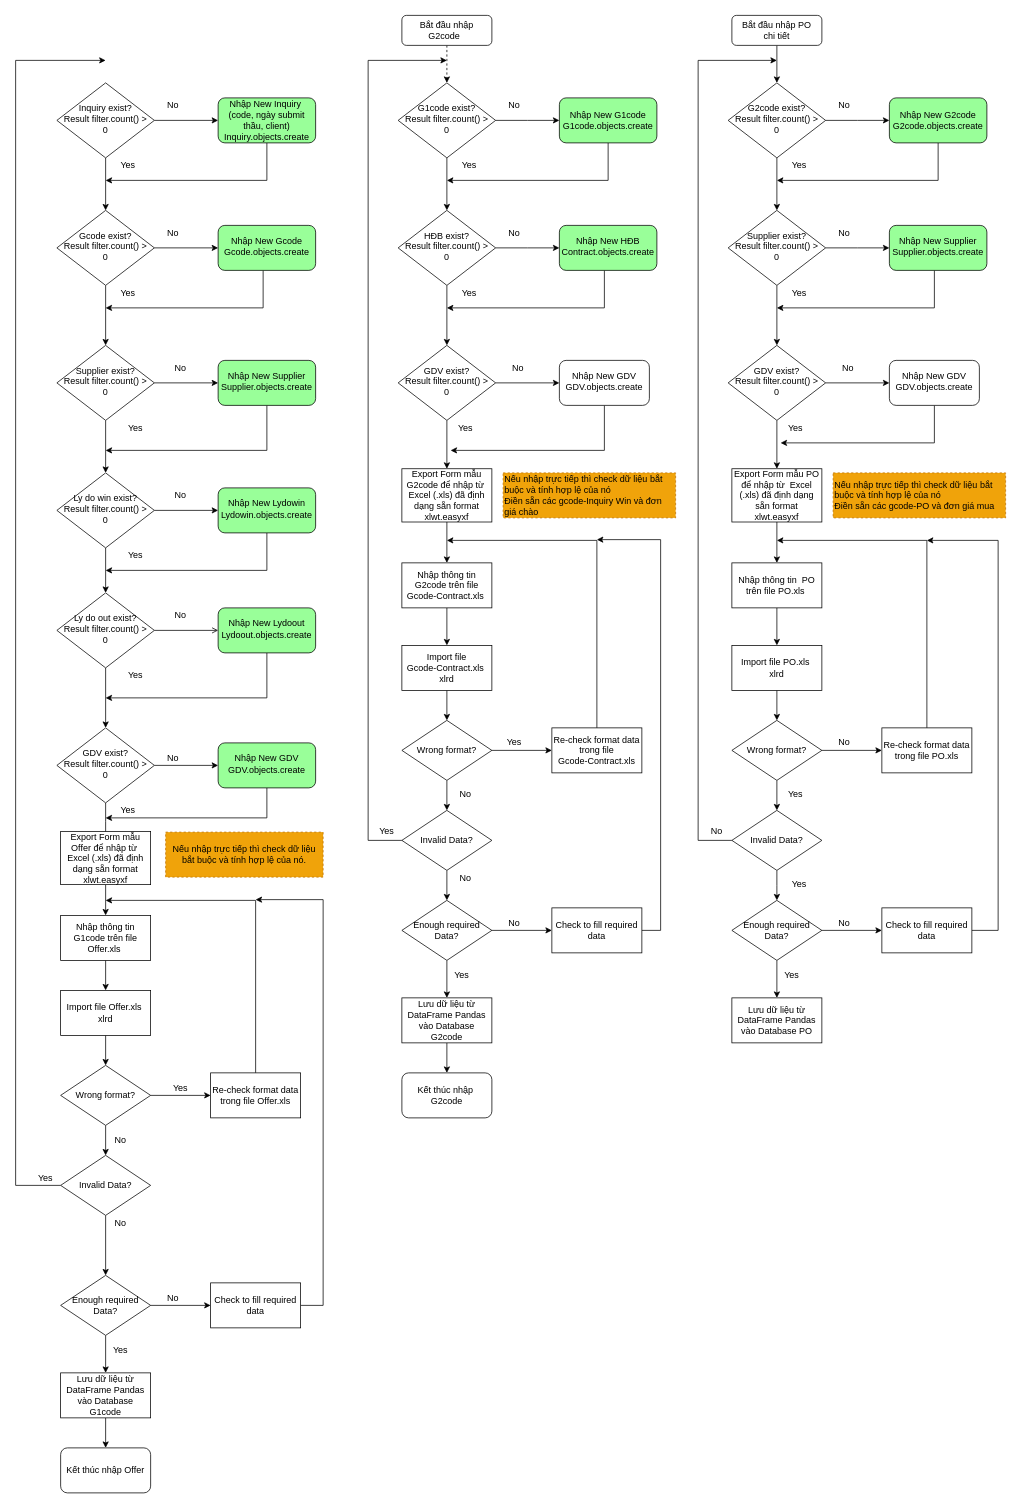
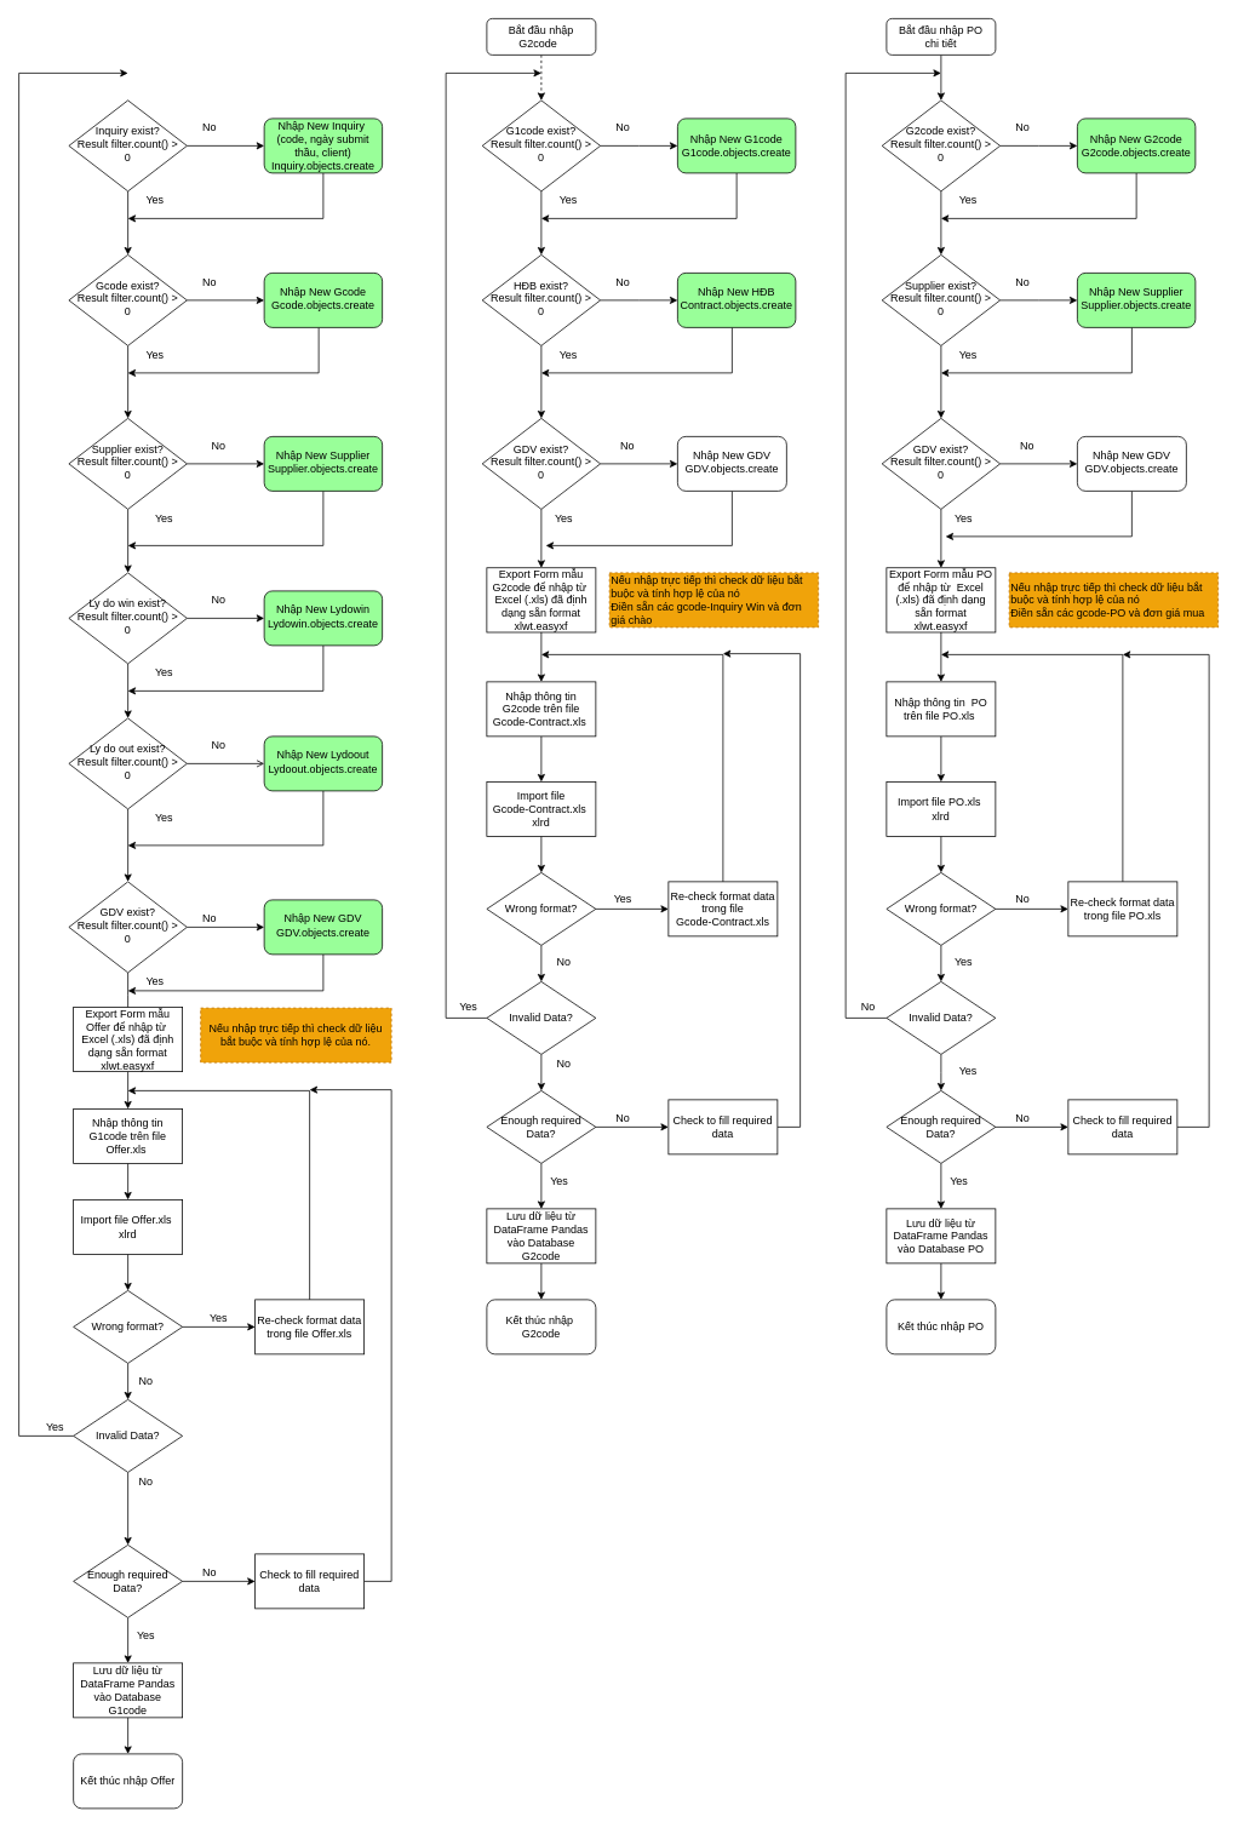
+ <mxCell id="167" value="" style="edgeStyle=orthogonalEdgeStyle;rounded=0;orthogonalLoop=1;jettySize=auto;html=1;" edge="1" parent="1" source="168" target="169"><mxGeometry relative="1" as="geometry" /></mxCell>
+ <mxCell id="169" value="Kết thúc nhập PO" style="whiteSpace=wrap;html=1;rounded=1;" vertex="1" parent="1"><mxGeometry x="975" y="1430" width="120" height="60" as="geometry" /></mxCell>
